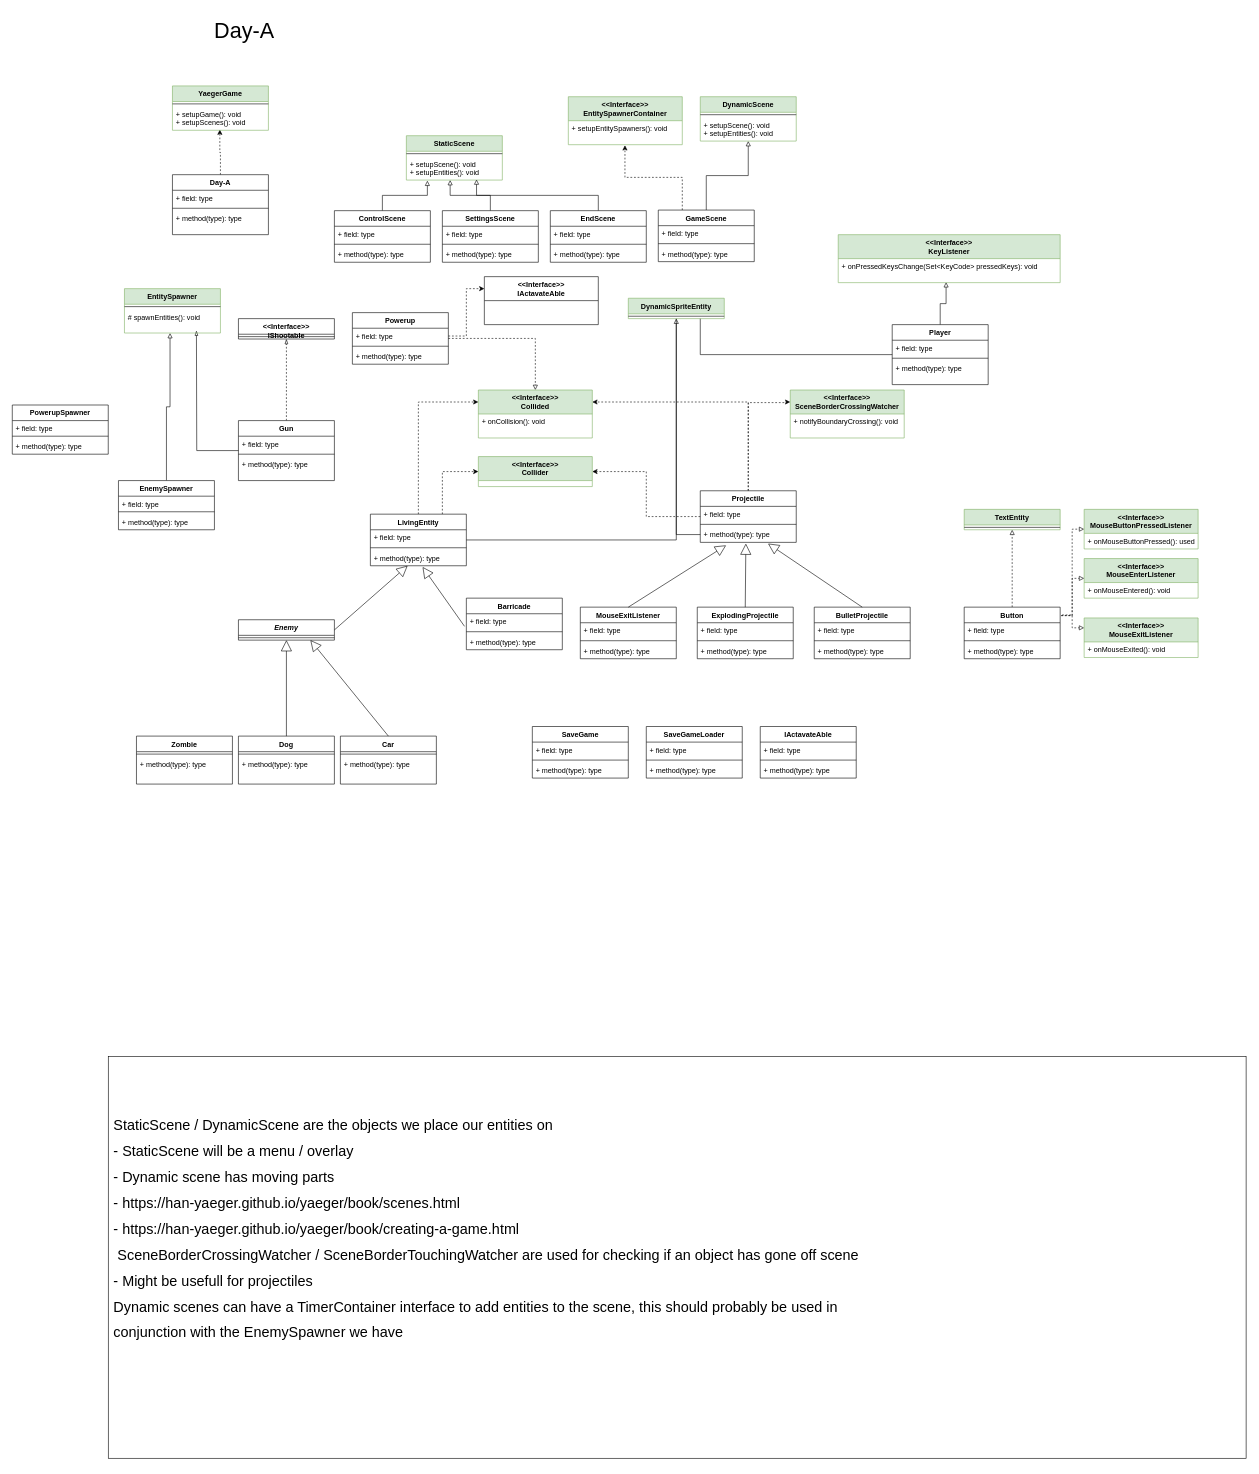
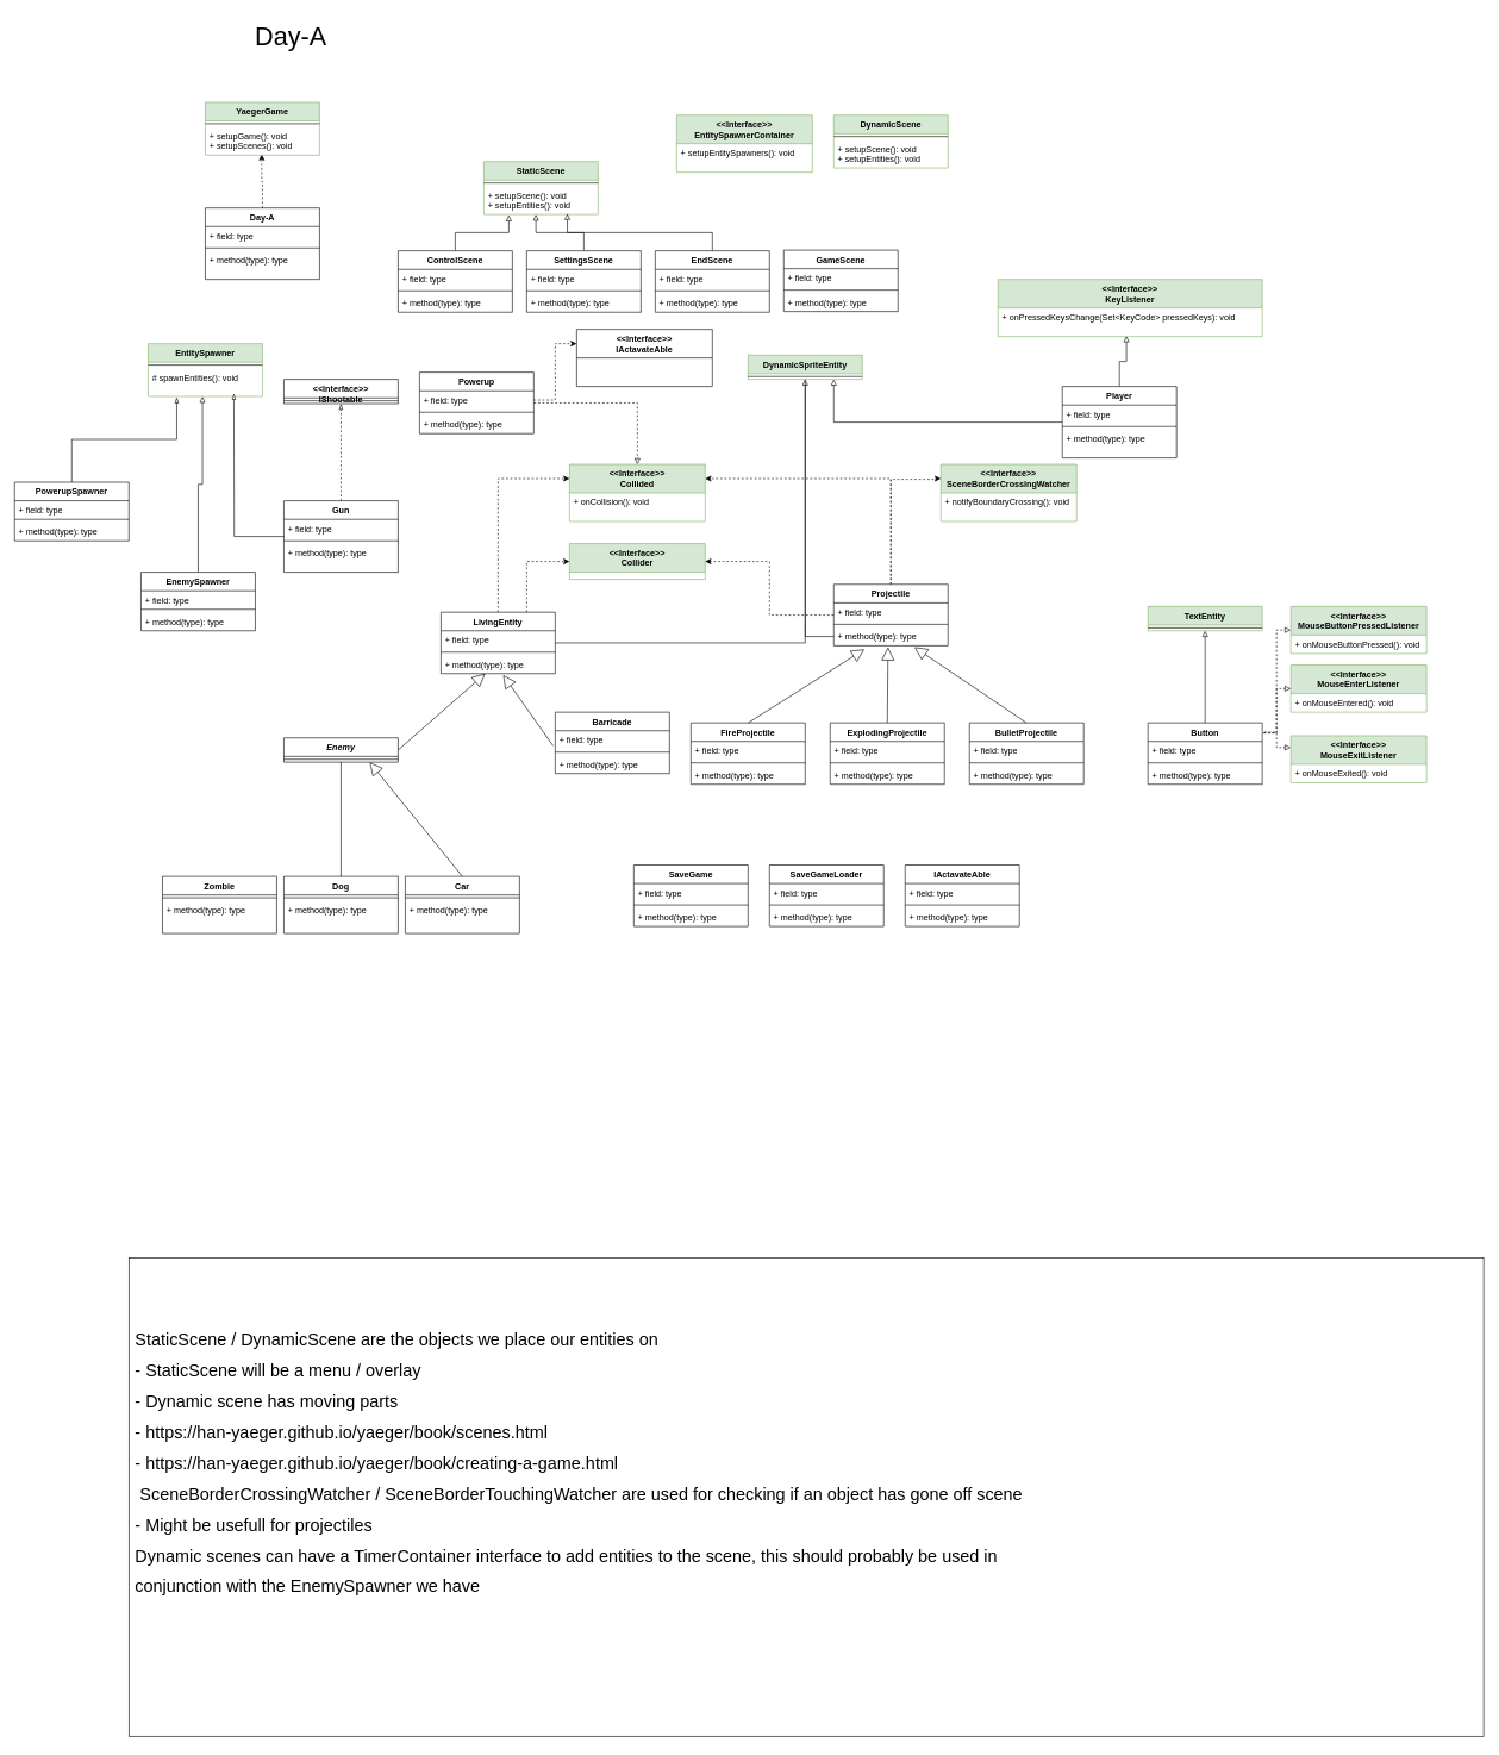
- <mxCell id="123" style="edgeStyle=orthogonalEdgeStyle;rounded=0;orthogonalLoop=1;jettySize=auto;html=1;exitX=0.5;exitY=0;exitDx=0;exitDy=0;entryX=0.5;entryY=1;entryDx=0;entryDy=0;endArrow=block;endFill=0;" parent="1" source="125" target="129" edge="1"><mxGeometry relative="1" as="geometry" /></mxCell>
- <mxCell id="124" style="edgeStyle=orthogonalEdgeStyle;rounded=0;orthogonalLoop=1;jettySize=auto;html=1;exitX=0.25;exitY=0;exitDx=0;exitDy=0;dashed=1;entryX=0.497;entryY=1.025;entryDx=0;entryDy=0;entryPerimeter=0;" parent="1" source="125" target="133" edge="1"><mxGeometry relative="1" as="geometry" /></mxCell>
- <mxCell id="11" style="edgeStyle=orthogonalEdgeStyle;rounded=0;orthogonalLoop=1;jettySize=auto;html=1;entryX=0.75;entryY=1;entryDx=0;entryDy=0;endArrow=none;endFill=0;" parent="1" source="13" target="142" edge="1"><mxGeometry relative="1" as="geometry" /></mxCell>
+ <mxCell id="11" style="edgeStyle=orthogonalEdgeStyle;rounded=0;orthogonalLoop=1;jettySize=auto;html=1;entryX=0.75;entryY=1;entryDx=0;entryDy=0;endArrow=block;endFill=0;" parent="1" source="13" target="142" edge="1"><mxGeometry relative="1" as="geometry" /></mxCell>
+ <mxCell id="157" style="edgeStyle=orthogonalEdgeStyle;rounded=0;orthogonalLoop=1;jettySize=auto;html=1;entryX=0.25;entryY=1.025;entryDx=0;entryDy=0;entryPerimeter=0;endArrow=blockThin;endFill=0;" parent="1" source="158" target="136" edge="1"><mxGeometry relative="1" as="geometry" /></mxCell>
- <mxCell id="149" value="+ onMouseButtonPressed(): used" style="text;strokeColor=none;fillColor=none;align=left;verticalAlign=top;spacingLeft=4;spacingRight=4;overflow=hidden;rotatable=0;points=[[0,0.5],[1,0.5]];portConstraint=eastwest;" parent="148" vertex="1"><mxGeometry y="40" width="190" height="26" as="geometry" /></mxCell>
+ <mxCell id="149" value="+ onMouseButtonPressed(): void" style="text;strokeColor=none;fillColor=none;align=left;verticalAlign=top;spacingLeft=4;spacingRight=4;overflow=hidden;rotatable=0;points=[[0,0.5],[1,0.5]];portConstraint=eastwest;" parent="148" vertex="1"><mxGeometry y="40" width="190" height="26" as="geometry" /></mxCell>
- <mxCell id="53" style="edgeStyle=orthogonalEdgeStyle;rounded=0;orthogonalLoop=1;jettySize=auto;html=1;entryX=0.5;entryY=1;entryDx=0;entryDy=0;endArrow=block;endFill=0;dashed=1;" parent="1" source="56" target="146" edge="1"><mxGeometry relative="1" as="geometry" /></mxCell>
+ <mxCell id="53" style="edgeStyle=orthogonalEdgeStyle;rounded=0;orthogonalLoop=1;jettySize=auto;html=1;entryX=0.5;entryY=1;entryDx=0;entryDy=0;endArrow=block;endFill=0;" parent="1" source="56" target="146" edge="1"><mxGeometry relative="1" as="geometry" /></mxCell>
- <mxCell id="86" value="MouseExitListener" style="swimlane;fontStyle=1;align=center;verticalAlign=top;childLayout=stackLayout;horizontal=1;startSize=26;horizontalStack=0;resizeParent=1;resizeParentMax=0;resizeLast=0;collapsible=1;marginBottom=0;" parent="1" vertex="1"><mxGeometry x="967" y="1011" width="160" height="86" as="geometry" /></mxCell>
+ <mxCell id="86" value="FireProjectile" style="swimlane;fontStyle=1;align=center;verticalAlign=top;childLayout=stackLayout;horizontal=1;startSize=26;horizontalStack=0;resizeParent=1;resizeParentMax=0;resizeLast=0;collapsible=1;marginBottom=0;" parent="1" vertex="1"><mxGeometry x="967" y="1011" width="160" height="86" as="geometry" /></mxCell>
- <mxCell id="96" value="" style="endArrow=block;endSize=16;endFill=0;html=1;rounded=0;exitX=0.5;exitY=0;exitDx=0;exitDy=0;entryX=0.5;entryY=1;entryDx=0;entryDy=0;" parent="1" source="75" target="9" edge="1"><mxGeometry width="160" relative="1" as="geometry"><mxPoint x="587" y="1236" as="sourcePoint" /><mxPoint x="749" y="1118.99" as="targetPoint" /></mxGeometry></mxCell>
+ <mxCell id="96" value="" style="endArrow=none;endSize=16;endFill=0;html=1;rounded=0;exitX=0.5;exitY=0;exitDx=0;exitDy=0;entryX=0.5;entryY=1;entryDx=0;entryDy=0;" parent="1" source="75" target="9" edge="1"><mxGeometry width="160" relative="1" as="geometry"><mxPoint x="587" y="1236" as="sourcePoint" /><mxPoint x="749" y="1118.99" as="targetPoint" /></mxGeometry></mxCell>
